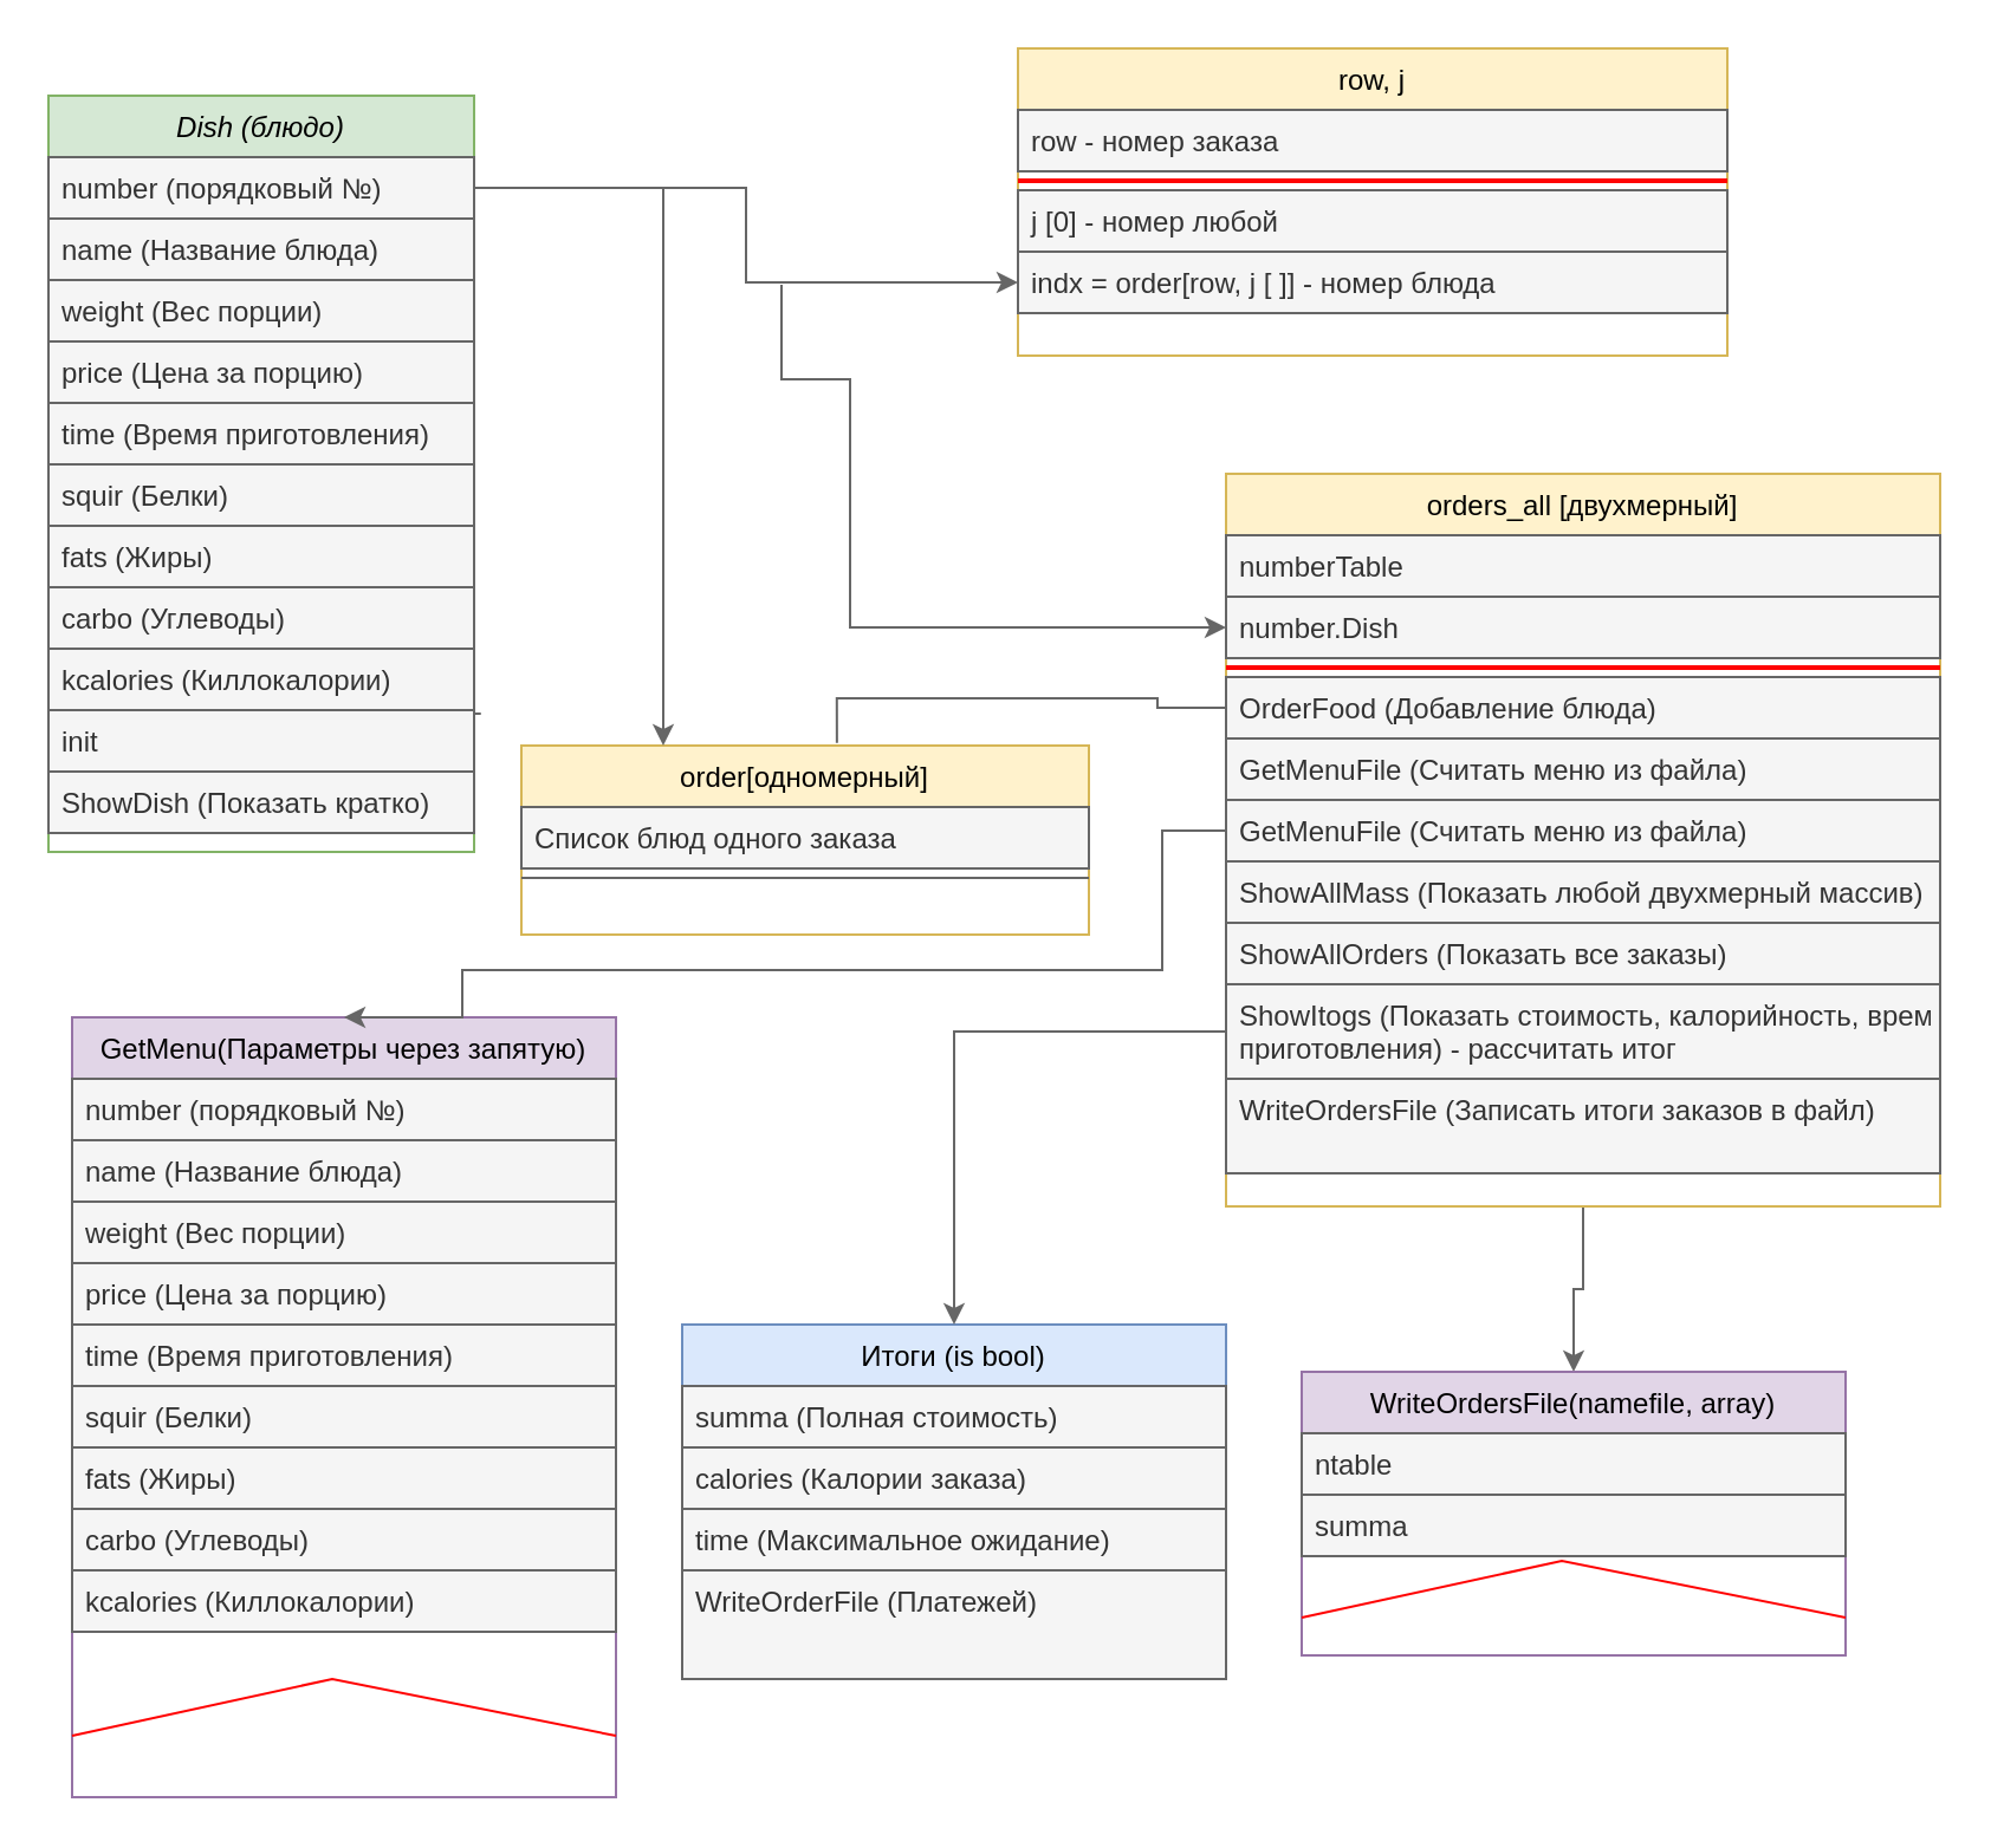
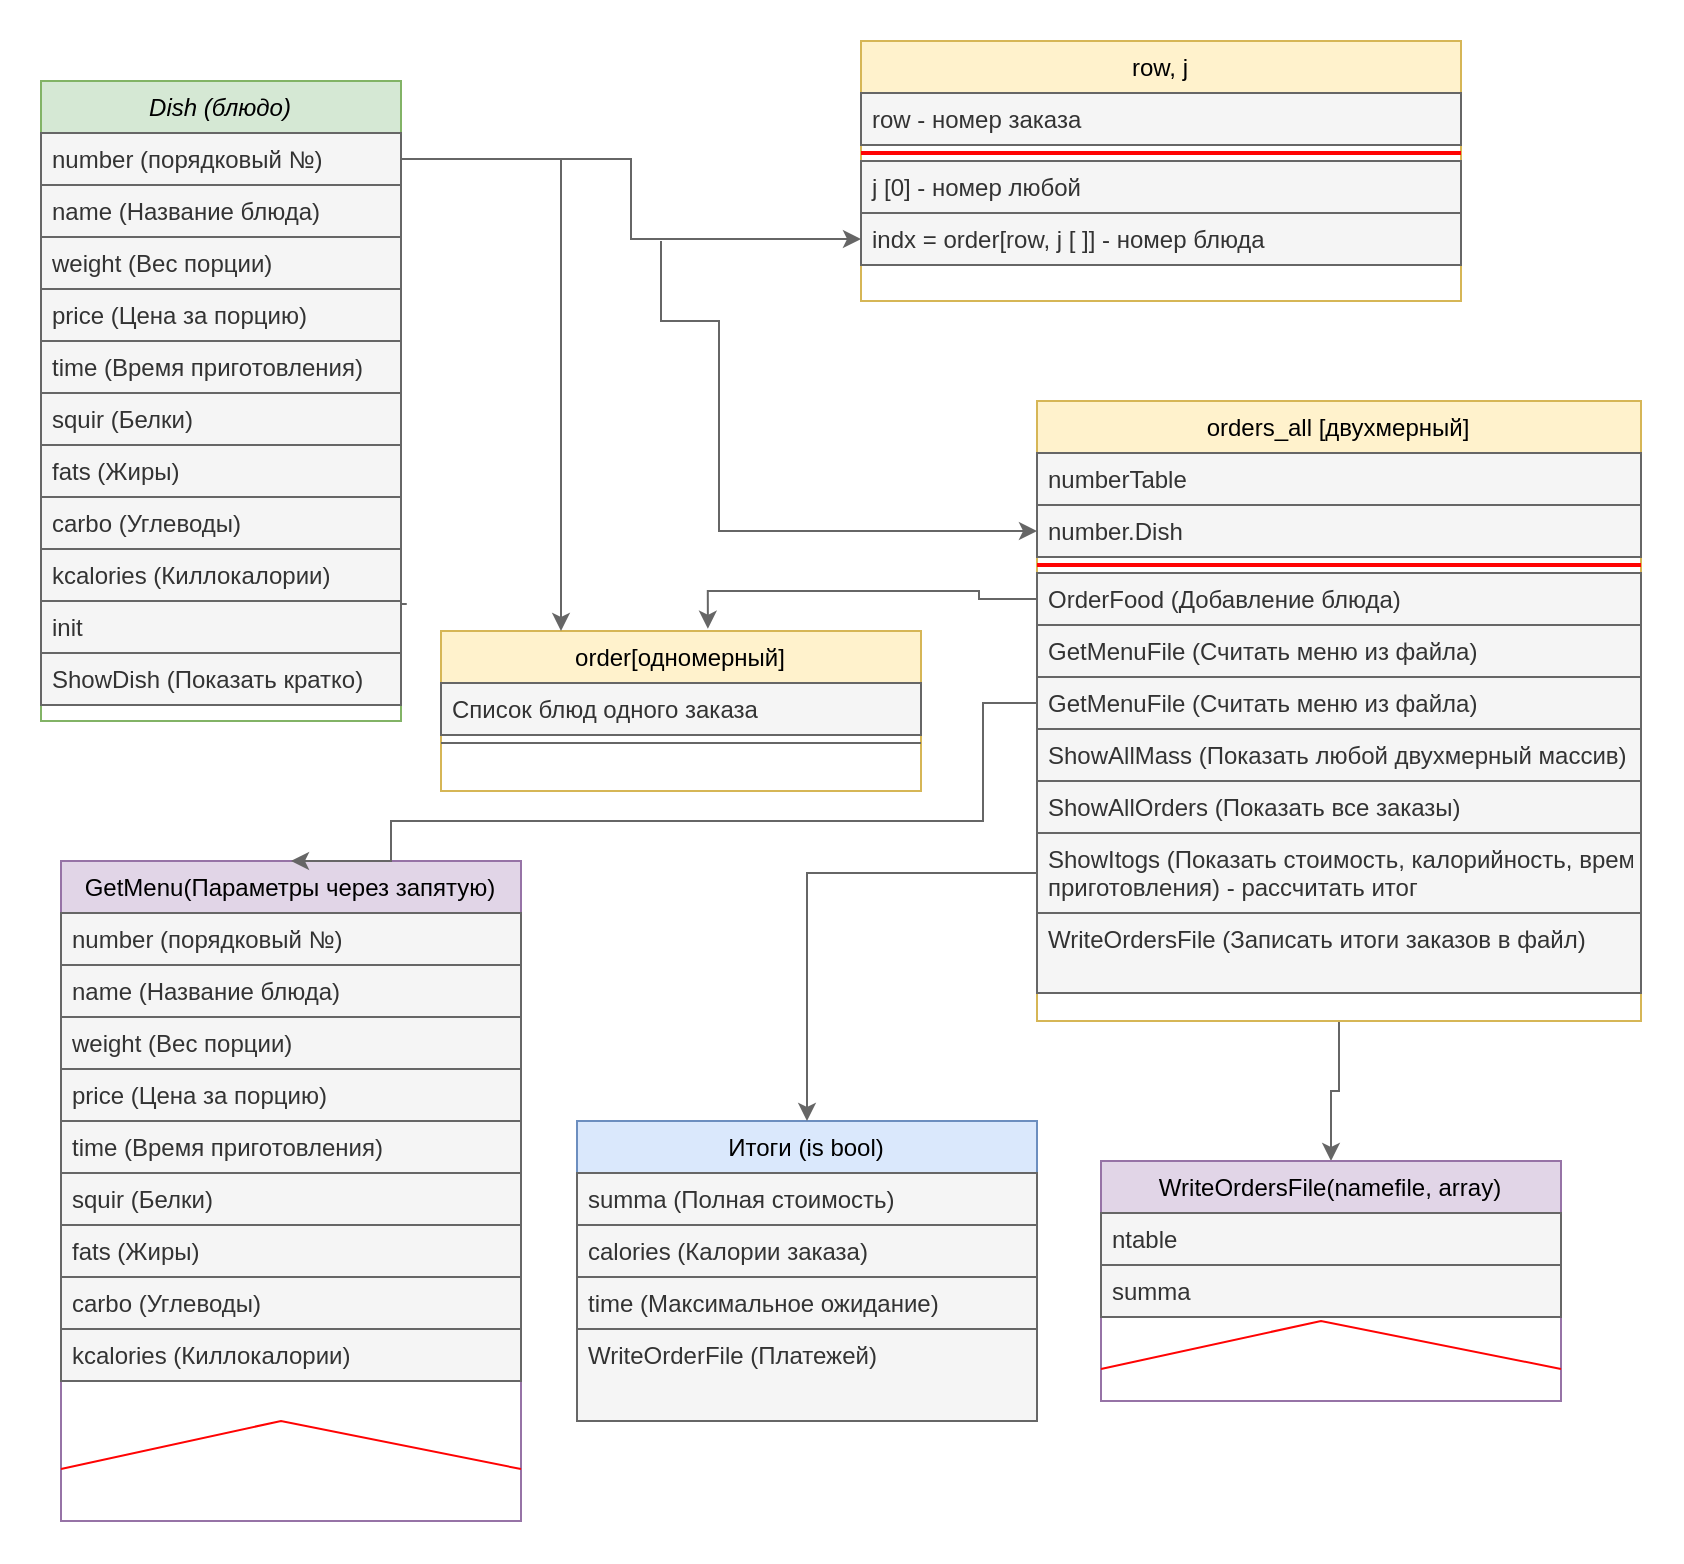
- <mxCell id="37" style="edgeStyle=orthogonalEdgeStyle;rounded=0;orthogonalLoop=1;jettySize=auto;html=1;entryX=0.556;entryY=-0.014;entryDx=0;entryDy=0;entryPerimeter=0;fillColor=#f5f5f5;strokeColor=#666666;endArrow=none;" parent="1" source="26" target="34" edge="1"><mxGeometry relative="1" as="geometry"><mxPoint x="450" y="480" as="targetPoint" /></mxGeometry></mxCell>
+ <mxCell id="37" style="edgeStyle=orthogonalEdgeStyle;rounded=0;orthogonalLoop=1;jettySize=auto;html=1;entryX=0.556;entryY=-0.014;entryDx=0;entryDy=0;entryPerimeter=0;fillColor=#f5f5f5;strokeColor=#666666;" parent="1" source="26" target="34" edge="1"><mxGeometry relative="1" as="geometry"><mxPoint x="450" y="480" as="targetPoint" /></mxGeometry></mxCell>
